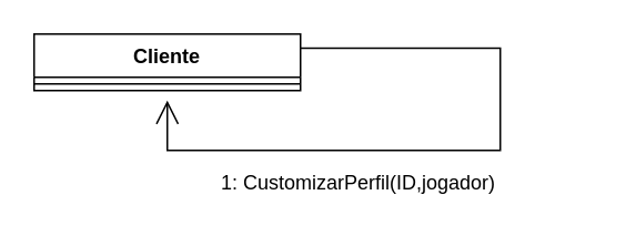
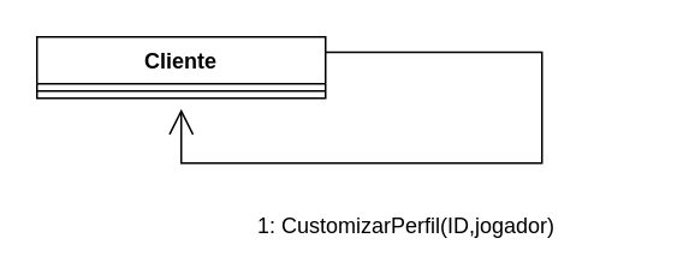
- <mxCell id="5" value="1: CustomizarPerfil(ID,jogador)" style="text;html=1;strokeColor=none;fillColor=none;align=center;verticalAlign=middle;whiteSpace=wrap;rounded=0;" vertex="1" parent="1"><mxGeometry x="70" y="100" width="290" height="20" as="geometry" /></mxCell>
+ <mxCell id="5" value="1: CustomizarPerfil(ID,jogador)" style="text;html=1;strokeColor=none;fillColor=none;align=center;verticalAlign=middle;whiteSpace=wrap;rounded=0;" vertex="1" parent="1"><mxGeometry x="80" y="115" width="290" height="20" as="geometry" /></mxCell>
